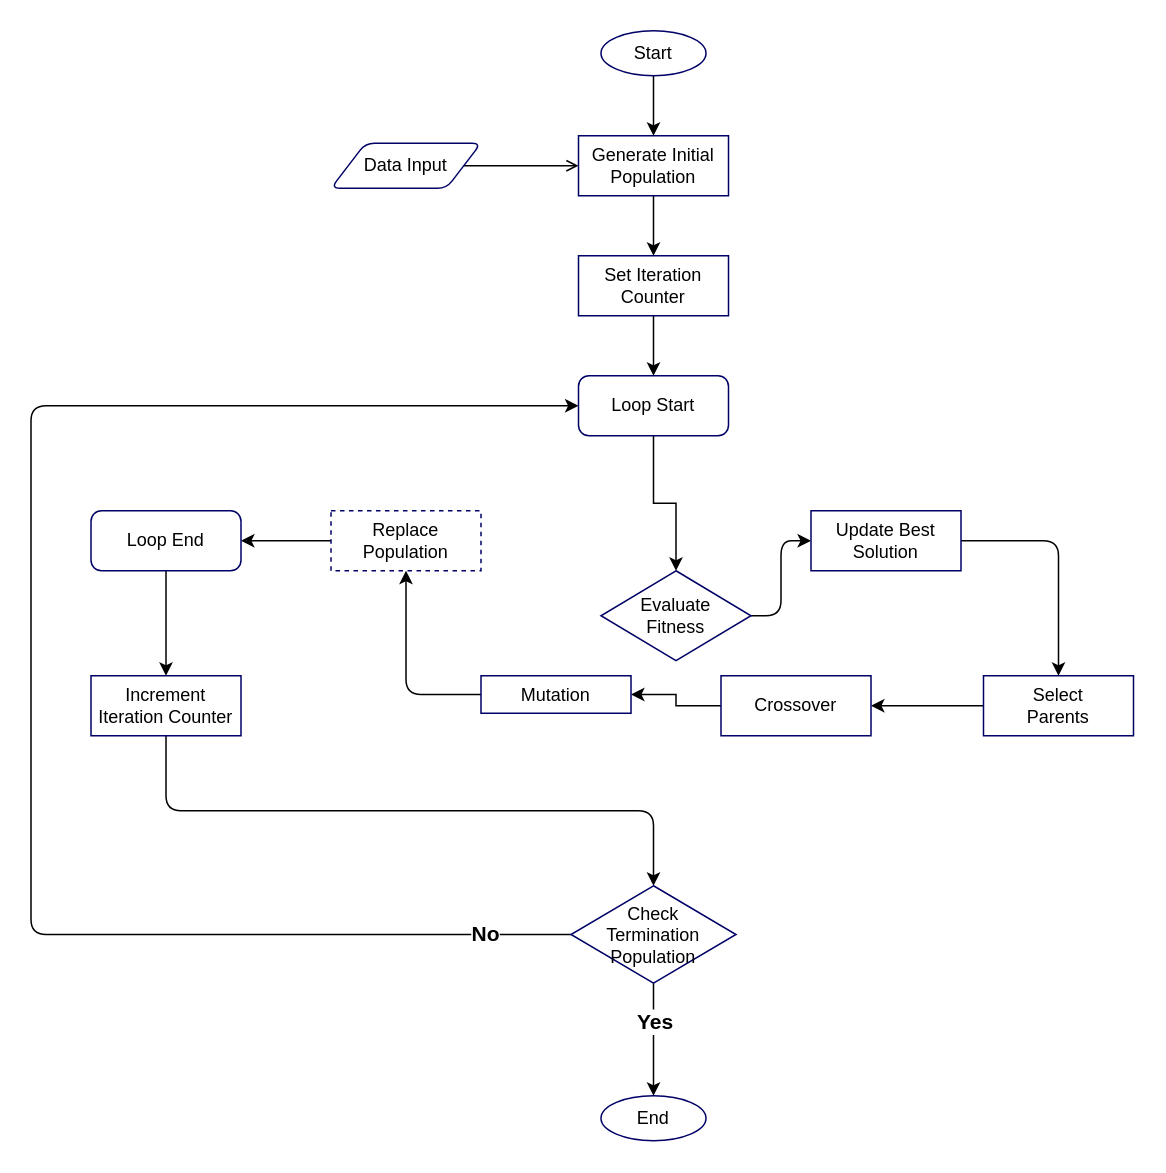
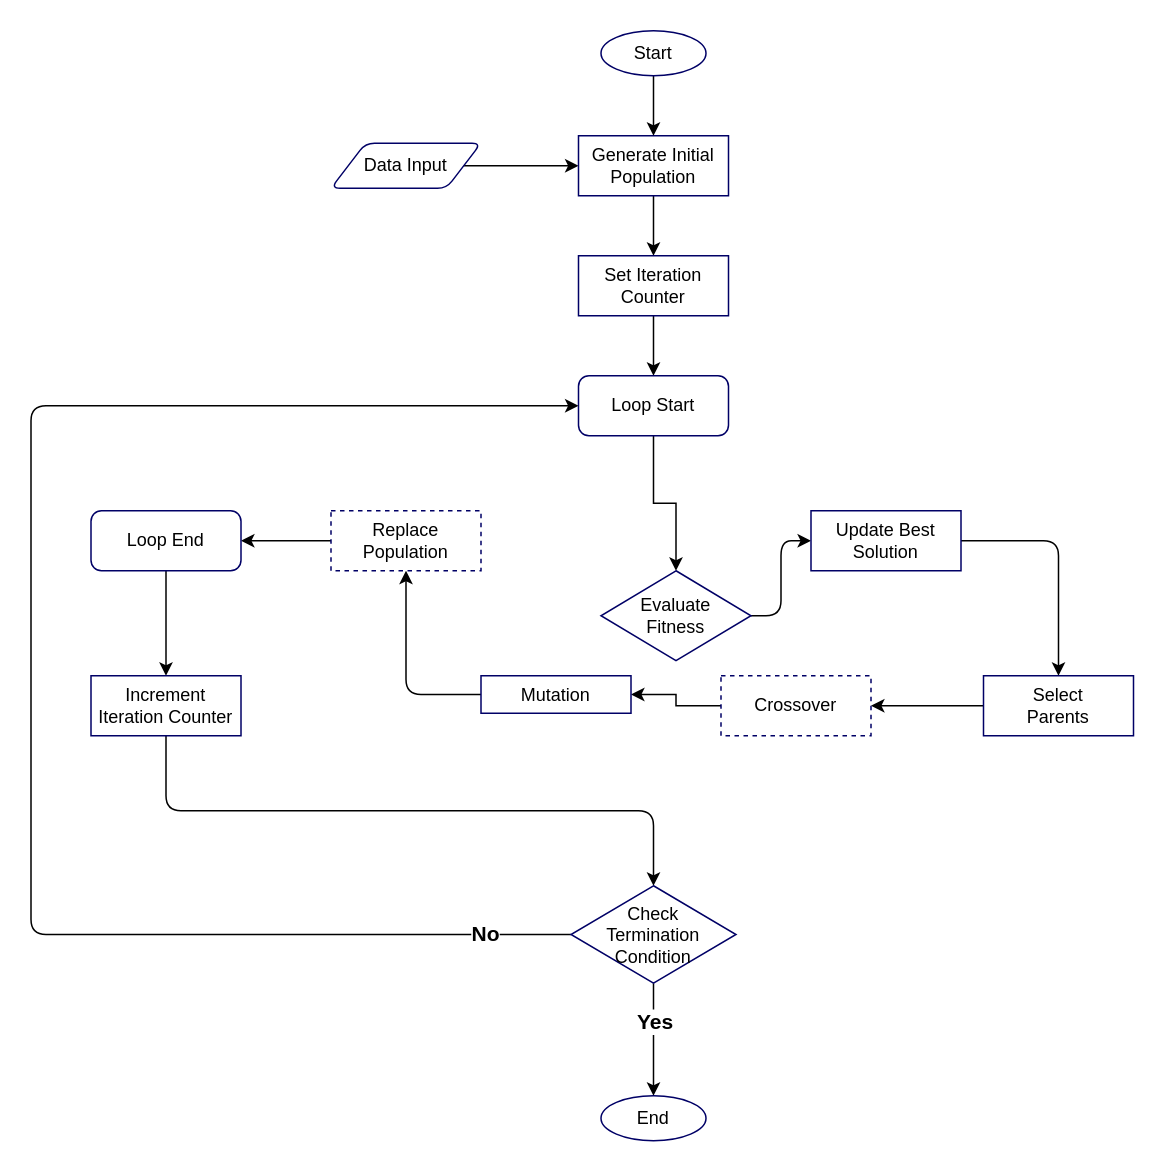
- <mxCell id="2" style="rounded=1;orthogonalLoop=1;jettySize=auto;html=1;entryX=0;entryY=0.5;entryDx=0;entryDy=0;exitX=1;exitY=0.5;exitDx=0;exitDy=0;endArrow=open;" edge="1" parent="1" source="3" target="5"><mxGeometry relative="1" as="geometry"><mxPoint x="258.5" y="191" as="sourcePoint" /><mxPoint x="385" y="151" as="targetPoint" /></mxGeometry></mxCell>
+ <mxCell id="2" style="rounded=1;orthogonalLoop=1;jettySize=auto;html=1;entryX=0;entryY=0.5;entryDx=0;entryDy=0;exitX=1;exitY=0.5;exitDx=0;exitDy=0;" edge="1" parent="1" source="3" target="5"><mxGeometry relative="1" as="geometry"><mxPoint x="258.5" y="191" as="sourcePoint" /><mxPoint x="385" y="151" as="targetPoint" /></mxGeometry></mxCell>
- <mxCell id="19" value="Crossover" style="rounded=0;whiteSpace=wrap;html=1;absoluteArcSize=1;arcSize=14;strokeWidth=1;strokeColor=#000066;" vertex="1" parent="1"><mxGeometry x="480" y="450" width="100" height="40" as="geometry" /></mxCell>
+ <mxCell id="19" value="Crossover" style="rounded=0;whiteSpace=wrap;html=1;absoluteArcSize=1;arcSize=14;strokeWidth=1;strokeColor=#000066;dashed=1;" vertex="1" parent="1"><mxGeometry x="480" y="450" width="100" height="40" as="geometry" /></mxCell>
- <mxCell id="32" value="Check &lt;br&gt;Termination &lt;br&gt;Population" style="strokeWidth=1;html=1;shape=mxgraph.flowchart.decision;whiteSpace=wrap;strokeColor=#000066;" vertex="1" parent="1"><mxGeometry x="380" y="590" width="110" height="65" as="geometry" /></mxCell>
+ <mxCell id="32" value="Check &lt;br&gt;Termination &lt;br&gt;Condition" style="strokeWidth=1;html=1;shape=mxgraph.flowchart.decision;whiteSpace=wrap;strokeColor=#000066;" vertex="1" parent="1"><mxGeometry x="380" y="590" width="110" height="65" as="geometry" /></mxCell>
